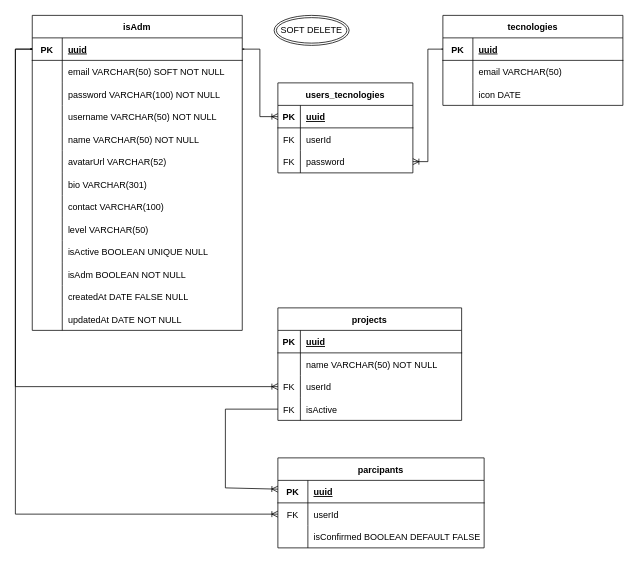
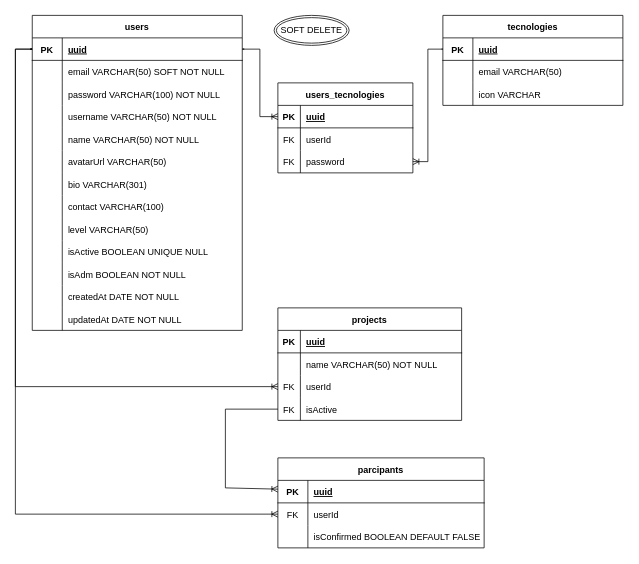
- <mxCell id="2" value="isAdm" style="shape=table;startSize=30;container=1;collapsible=1;childLayout=tableLayout;fixedRows=1;rowLines=0;fontStyle=1;align=center;resizeLast=1;" parent="1" vertex="1"><mxGeometry x="42.5" y="20" width="280" height="420" as="geometry"><mxRectangle x="150" y="80" width="70" height="30" as="alternateBounds" /></mxGeometry></mxCell>
+ <mxCell id="2" value="users" style="shape=table;startSize=30;container=1;collapsible=1;childLayout=tableLayout;fixedRows=1;rowLines=0;fontStyle=1;align=center;resizeLast=1;" parent="1" vertex="1"><mxGeometry x="42.5" y="20" width="280" height="420" as="geometry"><mxRectangle x="150" y="80" width="70" height="30" as="alternateBounds" /></mxGeometry></mxCell>
- <mxCell id="62" value="icon DATE" style="shape=partialRectangle;connectable=0;fillColor=none;top=0;left=0;bottom=0;right=0;align=left;spacingLeft=6;overflow=hidden;" parent="60" vertex="1"><mxGeometry x="40" width="200" height="30" as="geometry"><mxRectangle width="200" height="30" as="alternateBounds" /></mxGeometry></mxCell>
+ <mxCell id="62" value="icon VARCHAR" style="shape=partialRectangle;connectable=0;fillColor=none;top=0;left=0;bottom=0;right=0;align=left;spacingLeft=6;overflow=hidden;" parent="60" vertex="1"><mxGeometry x="40" width="200" height="30" as="geometry"><mxRectangle width="200" height="30" as="alternateBounds" /></mxGeometry></mxCell>
- <mxCell id="20" value="avatarUrl VARCHAR(52)" style="shape=partialRectangle;connectable=0;fillColor=none;top=0;left=0;bottom=0;right=0;align=left;spacingLeft=6;overflow=hidden;" parent="18" vertex="1"><mxGeometry x="40" width="240" height="30" as="geometry"><mxRectangle width="240" height="30" as="alternateBounds" /></mxGeometry></mxCell>
+ <mxCell id="20" value="avatarUrl VARCHAR(50)" style="shape=partialRectangle;connectable=0;fillColor=none;top=0;left=0;bottom=0;right=0;align=left;spacingLeft=6;overflow=hidden;" parent="18" vertex="1"><mxGeometry x="40" width="240" height="30" as="geometry"><mxRectangle width="240" height="30" as="alternateBounds" /></mxGeometry></mxCell>
- <mxCell id="38" value="createdAt DATE FALSE NULL" style="shape=partialRectangle;connectable=0;fillColor=none;top=0;left=0;bottom=0;right=0;align=left;spacingLeft=6;overflow=hidden;" parent="36" vertex="1"><mxGeometry x="40" width="240" height="30" as="geometry"><mxRectangle width="240" height="30" as="alternateBounds" /></mxGeometry></mxCell>
+ <mxCell id="38" value="createdAt DATE NOT NULL" style="shape=partialRectangle;connectable=0;fillColor=none;top=0;left=0;bottom=0;right=0;align=left;spacingLeft=6;overflow=hidden;" parent="36" vertex="1"><mxGeometry x="40" width="240" height="30" as="geometry"><mxRectangle width="240" height="30" as="alternateBounds" /></mxGeometry></mxCell>
